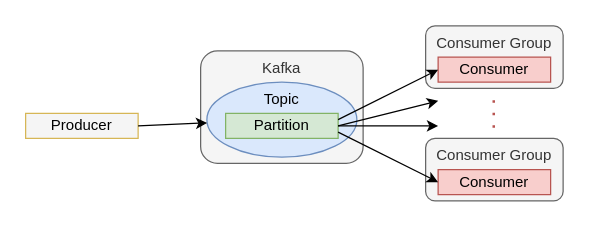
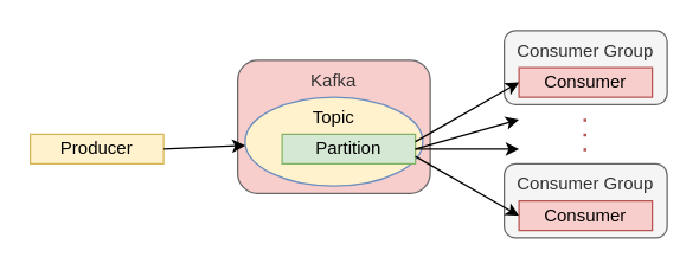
- <mxCell id="3" value="Kafka" style="rounded=1;whiteSpace=wrap;html=1;fillColor=#f5f5f5;strokeColor=#666666;fontColor=#333333;verticalAlign=top;" vertex="1" parent="1"><mxGeometry x="160" y="40" width="130" height="90" as="geometry" /></mxCell>
+ <mxCell id="3" value="Kafka" style="rounded=1;whiteSpace=wrap;html=1;fillColor=#f8cecc;strokeColor=#666666;fontColor=#333333;verticalAlign=top;" vertex="1" parent="1"><mxGeometry x="160" y="40" width="130" height="90" as="geometry" /></mxCell>
- <mxCell id="10" value="Topic" style="ellipse;whiteSpace=wrap;html=1;align=center;fillColor=#dae8fc;strokeColor=#6c8ebf;verticalAlign=top;" vertex="1" parent="9"><mxGeometry width="120" height="60" as="geometry" /></mxCell>
+ <mxCell id="10" value="Topic" style="ellipse;whiteSpace=wrap;html=1;align=center;fillColor=#fff2cc;strokeColor=#6c8ebf;verticalAlign=top;" vertex="1" parent="9"><mxGeometry width="120" height="60" as="geometry" /></mxCell>
- <mxCell id="4" value="Producer" style="rounded=0;whiteSpace=wrap;html=1;fillColor=#f5f5f5;strokeColor=#d6b656;" vertex="1" parent="1"><mxGeometry x="20" y="90" width="90" height="20" as="geometry" /></mxCell>
+ <mxCell id="4" value="Producer" style="rounded=0;whiteSpace=wrap;html=1;fillColor=#fff2cc;strokeColor=#d6b656;" vertex="1" parent="1"><mxGeometry x="20" y="90" width="90" height="20" as="geometry" /></mxCell>
- <mxCell id="11" value="Partition" style="rounded=0;whiteSpace=wrap;html=1;fillColor=#d5e8d4;strokeColor=#82b366;" vertex="1" parent="9"><mxGeometry x="15" y="25" width="90" height="20" as="geometry" /></mxCell>
+ <mxCell id="11" value="Partition" style="rounded=0;whiteSpace=wrap;html=1;fillColor=#d5e8d4;strokeColor=#82b366;" vertex="1" parent="9"><mxGeometry x="25" y="25" width="90" height="20" as="geometry" /></mxCell>
